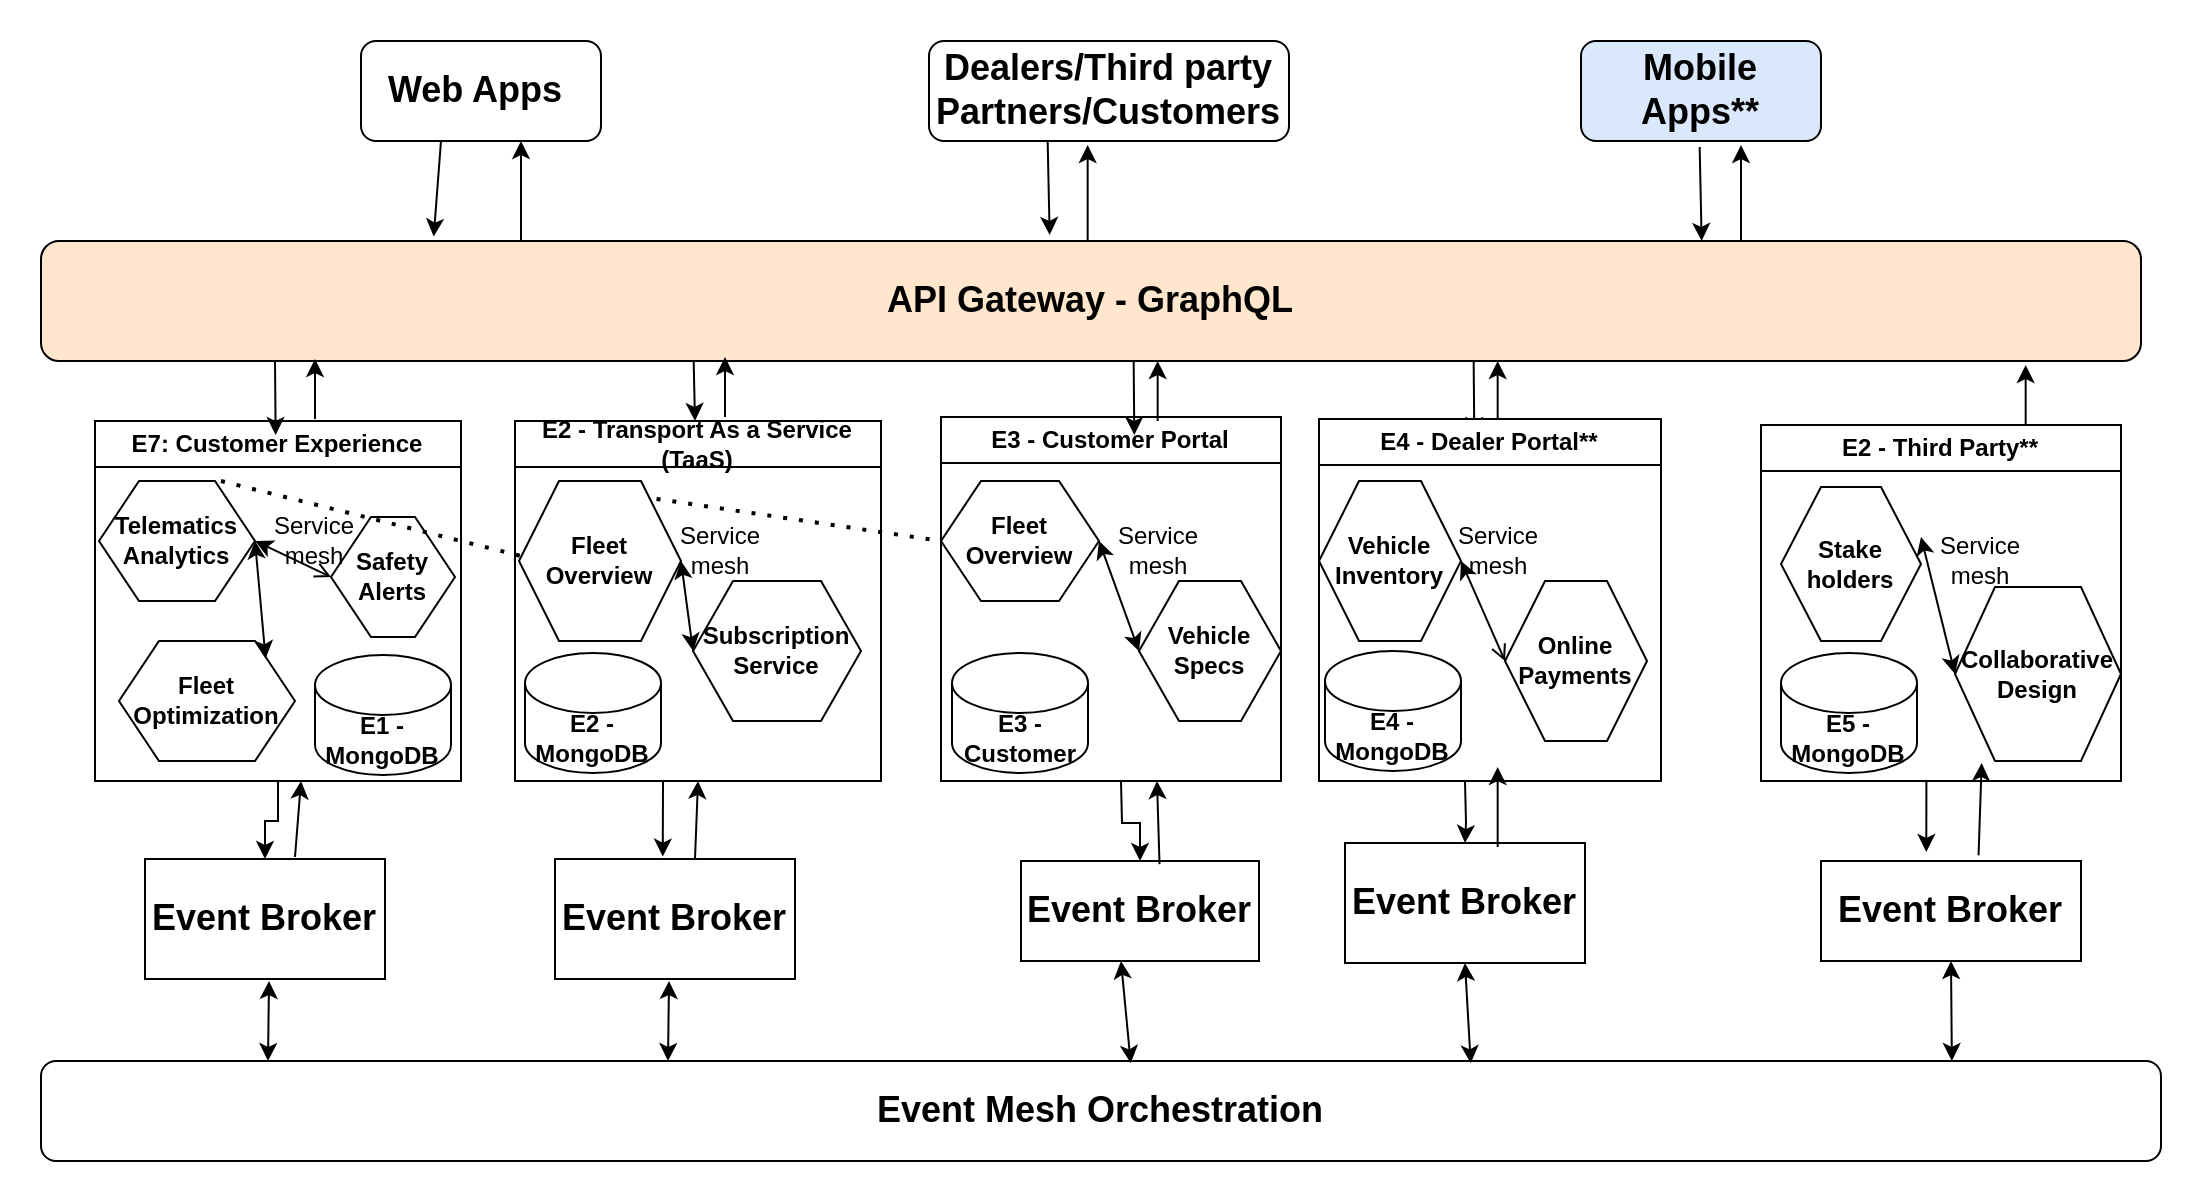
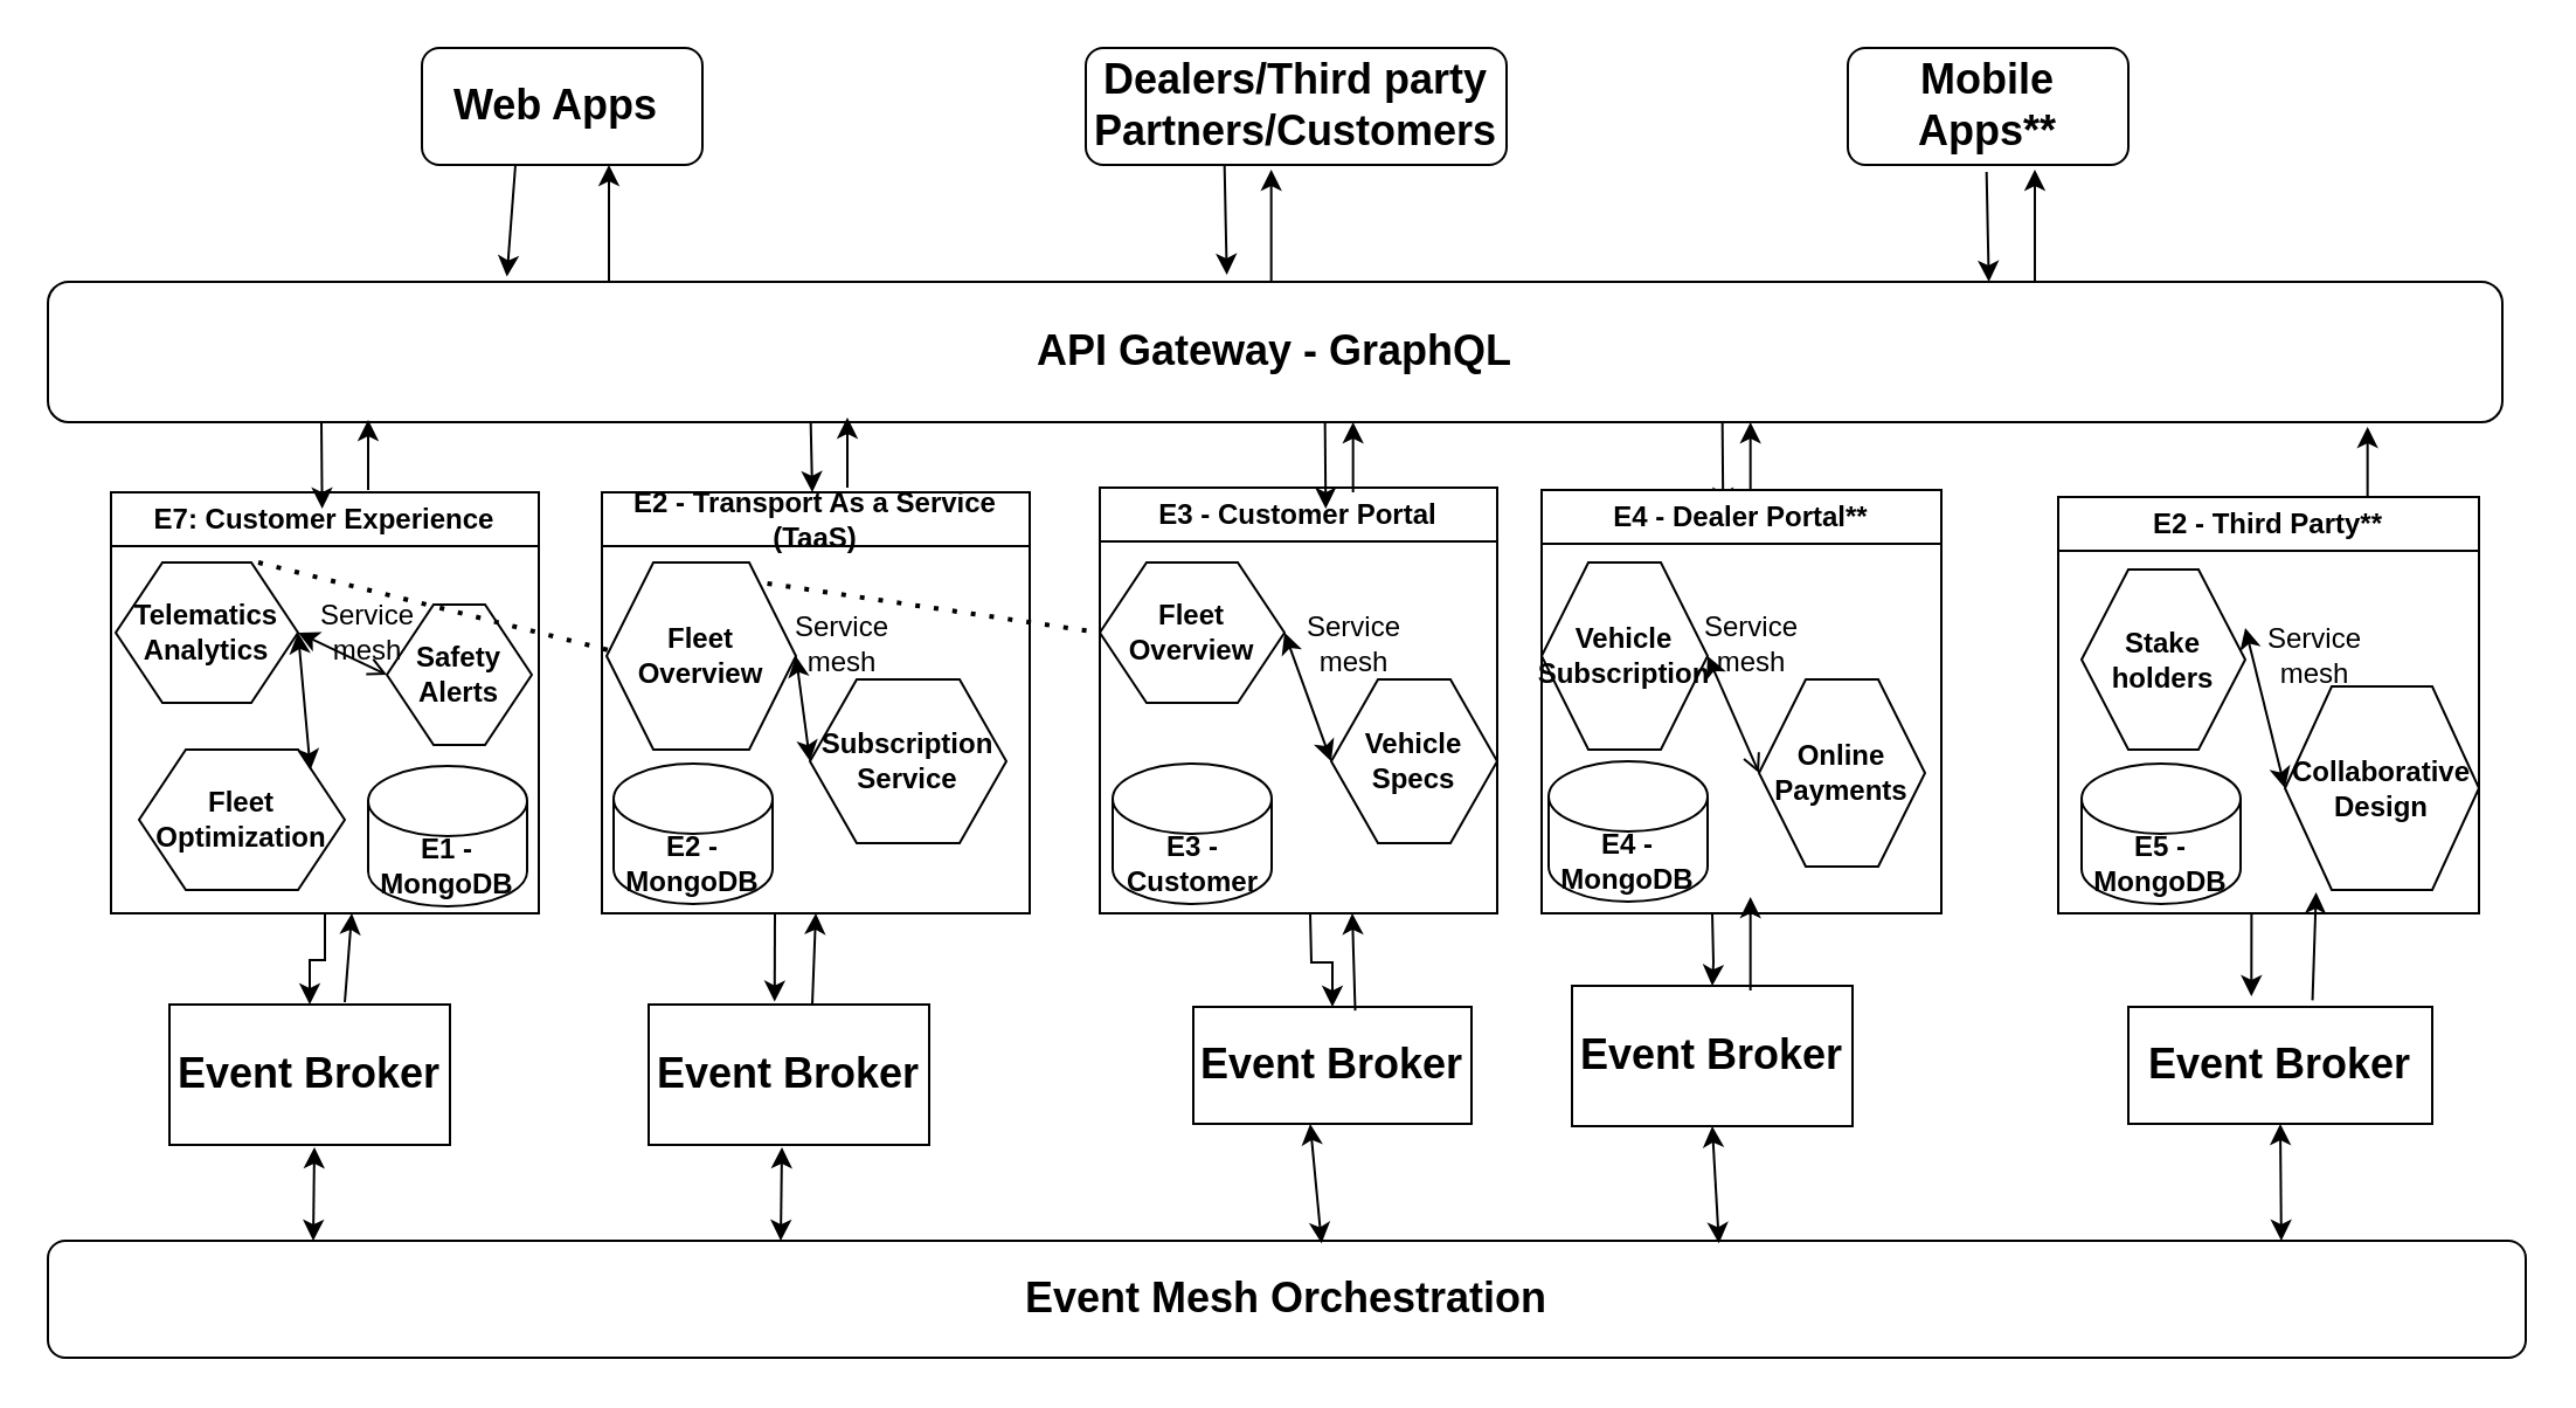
- <mxCell id="5" value="&lt;b&gt;&lt;font style=&quot;font-size: 18px;&quot;&gt;Mobile Apps**&lt;/font&gt;&lt;/b&gt;" style="rounded=1;whiteSpace=wrap;html=1;fillColor=#dae8fc;" parent="1" vertex="1"><mxGeometry x="790" y="20" width="120" height="50" as="geometry" /></mxCell>
+ <mxCell id="5" value="&lt;b&gt;&lt;font style=&quot;font-size: 18px;&quot;&gt;Mobile Apps**&lt;/font&gt;&lt;/b&gt;" style="rounded=1;whiteSpace=wrap;html=1;" parent="1" vertex="1"><mxGeometry x="790" y="20" width="120" height="50" as="geometry" /></mxCell>
- <mxCell id="2" value="&lt;b&gt;&lt;font style=&quot;font-size: 18px;&quot;&gt;API Gateway - GraphQL&lt;/font&gt;&lt;/b&gt;" style="rounded=1;whiteSpace=wrap;html=1;fillColor=#ffe6cc;" parent="1" vertex="1"><mxGeometry x="20" y="120" width="1050" height="60" as="geometry" /></mxCell>
+ <mxCell id="2" value="&lt;b&gt;&lt;font style=&quot;font-size: 18px;&quot;&gt;API Gateway - GraphQL&lt;/font&gt;&lt;/b&gt;" style="rounded=1;whiteSpace=wrap;html=1;" parent="1" vertex="1"><mxGeometry x="20" y="120" width="1050" height="60" as="geometry" /></mxCell>
- <mxCell id="55" value="&lt;b&gt;Vehicle Inventory&lt;/b&gt;" style="shape=hexagon;perimeter=hexagonPerimeter2;whiteSpace=wrap;html=1;fixedSize=1;" parent="1" vertex="1"><mxGeometry x="659" y="240" width="71" height="80" as="geometry" /></mxCell>
+ <mxCell id="55" value="&lt;b&gt;Vehicle Subscription&lt;/b&gt;" style="shape=hexagon;perimeter=hexagonPerimeter2;whiteSpace=wrap;html=1;fixedSize=1;" parent="1" vertex="1"><mxGeometry x="659" y="240" width="71" height="80" as="geometry" /></mxCell>
